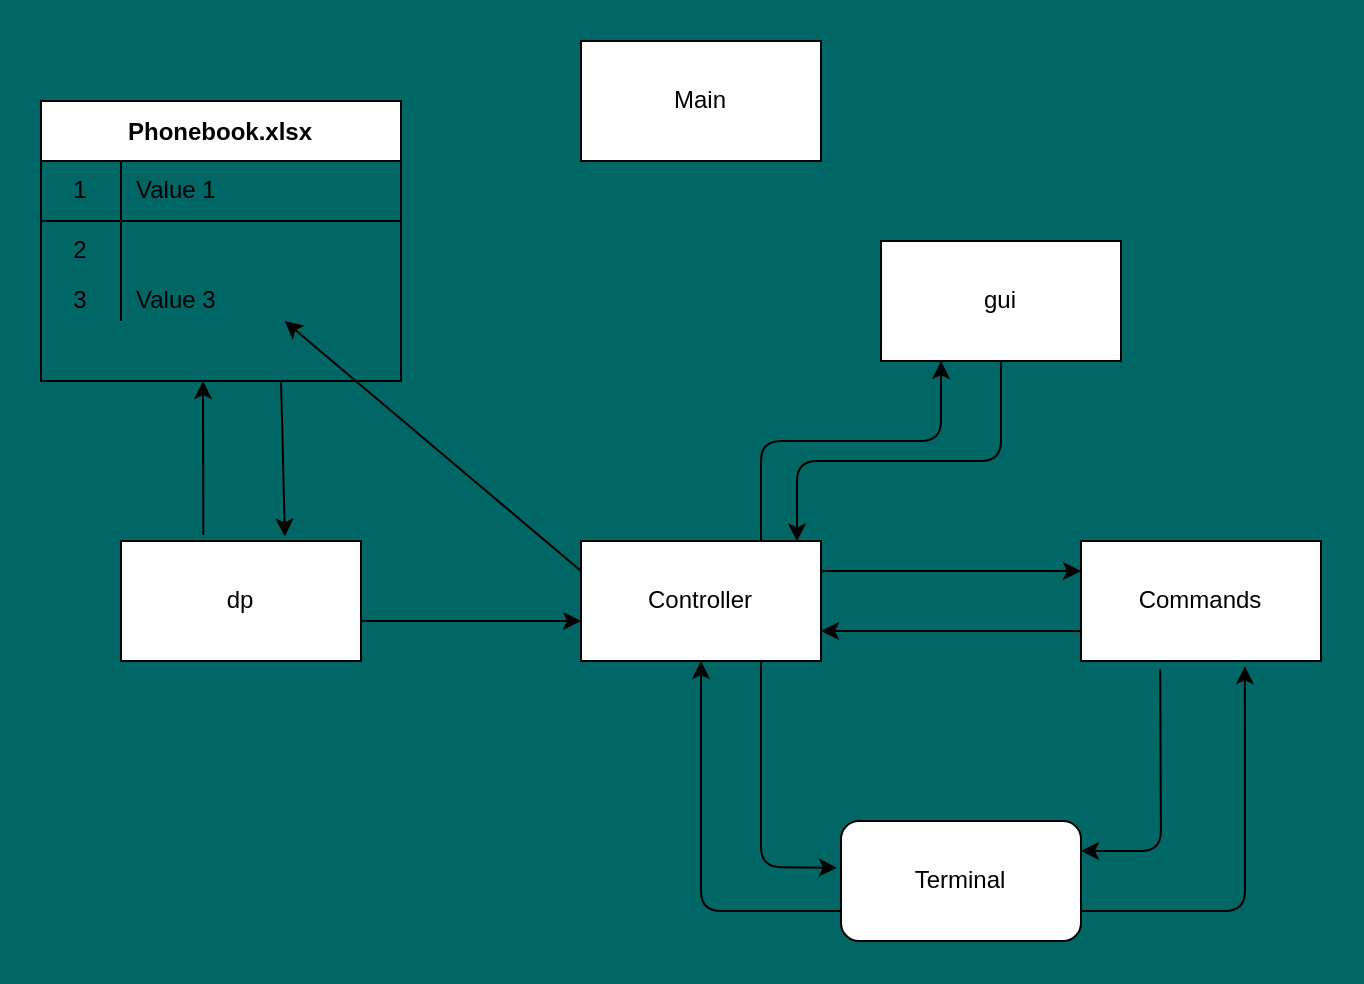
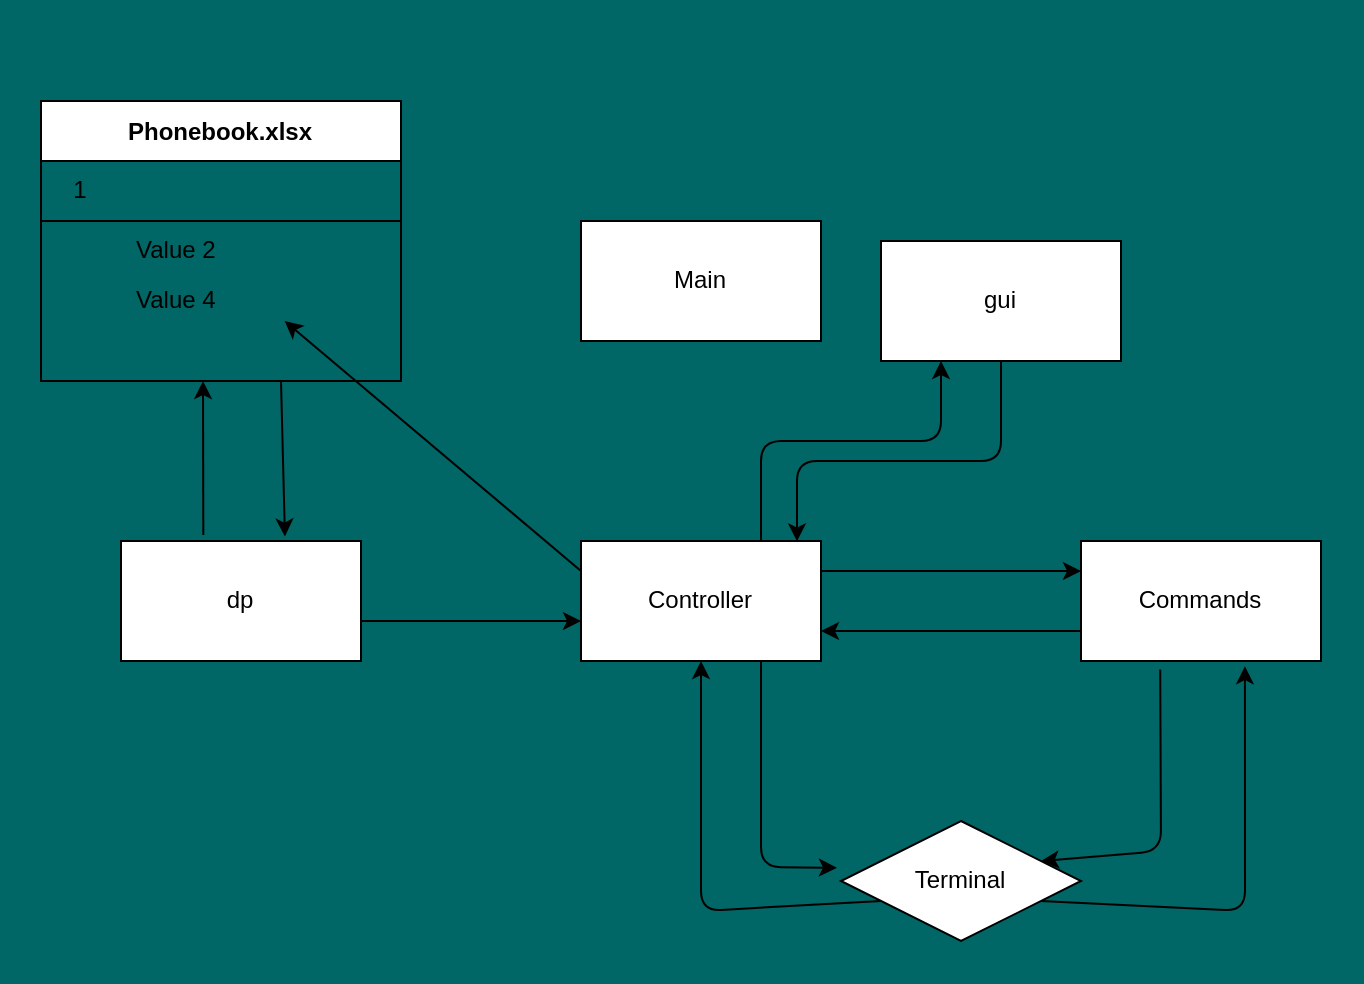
- <mxCell id="18" value="Main" style="rounded=0;whiteSpace=wrap;html=1;" parent="1" vertex="1"><mxGeometry x="290" y="20" width="120" height="60" as="geometry" /></mxCell>
+ <mxCell id="18" value="Main" style="rounded=0;whiteSpace=wrap;html=1;" parent="1" vertex="1"><mxGeometry x="290" y="110" width="120" height="60" as="geometry" /></mxCell>
- <mxCell id="6" value="Value 1" style="shape=partialRectangle;html=1;whiteSpace=wrap;connectable=0;fillColor=none;top=0;left=0;bottom=0;right=0;align=left;spacingLeft=6;overflow=hidden;pointerEvents=1;" parent="4" vertex="1"><mxGeometry x="40" width="140" height="30" as="geometry"><mxRectangle width="140" height="30" as="alternateBounds" /></mxGeometry></mxCell>
- <mxCell id="8" value="2" style="shape=partialRectangle;html=1;whiteSpace=wrap;connectable=0;fillColor=none;top=0;left=0;bottom=0;right=0;overflow=hidden;pointerEvents=1;" parent="7" vertex="1"><mxGeometry width="40" height="30" as="geometry"><mxRectangle width="40" height="30" as="alternateBounds" /></mxGeometry></mxCell>
+ <mxCell id="9" value="Value 2" style="shape=partialRectangle;html=1;whiteSpace=wrap;connectable=0;fillColor=none;top=0;left=0;bottom=0;right=0;align=left;spacingLeft=6;overflow=hidden;pointerEvents=1;" parent="7" vertex="1"><mxGeometry x="40" width="140" height="30" as="geometry"><mxRectangle width="140" height="30" as="alternateBounds" /></mxGeometry></mxCell>
- <mxCell id="11" value="3" style="shape=partialRectangle;html=1;whiteSpace=wrap;connectable=0;fillColor=none;top=0;left=0;bottom=0;right=0;overflow=hidden;pointerEvents=1;" parent="10" vertex="1"><mxGeometry width="40" height="20" as="geometry"><mxRectangle width="40" height="20" as="alternateBounds" /></mxGeometry></mxCell>
- <mxCell id="12" value="Value 3" style="shape=partialRectangle;html=1;whiteSpace=wrap;connectable=0;fillColor=none;top=0;left=0;bottom=0;right=0;align=left;spacingLeft=6;overflow=hidden;pointerEvents=1;" parent="10" vertex="1"><mxGeometry x="40" width="140" height="20" as="geometry"><mxRectangle width="140" height="20" as="alternateBounds" /></mxGeometry></mxCell>
+ <mxCell id="12" value="Value 4" style="shape=partialRectangle;html=1;whiteSpace=wrap;connectable=0;fillColor=none;top=0;left=0;bottom=0;right=0;align=left;spacingLeft=6;overflow=hidden;pointerEvents=1;" parent="10" vertex="1"><mxGeometry x="40" width="140" height="20" as="geometry"><mxRectangle width="140" height="20" as="alternateBounds" /></mxGeometry></mxCell>
- <mxCell id="29" value="Terminal" style="rounded=1;whiteSpace=wrap;html=1;" vertex="1" parent="1"><mxGeometry x="420" y="410" width="120" height="60" as="geometry" /></mxCell>
+ <mxCell id="29" value="Terminal" style="rhombus;whiteSpace=wrap;html=1;" vertex="1" parent="1"><mxGeometry x="420" y="410" width="120" height="60" as="geometry" /></mxCell>
